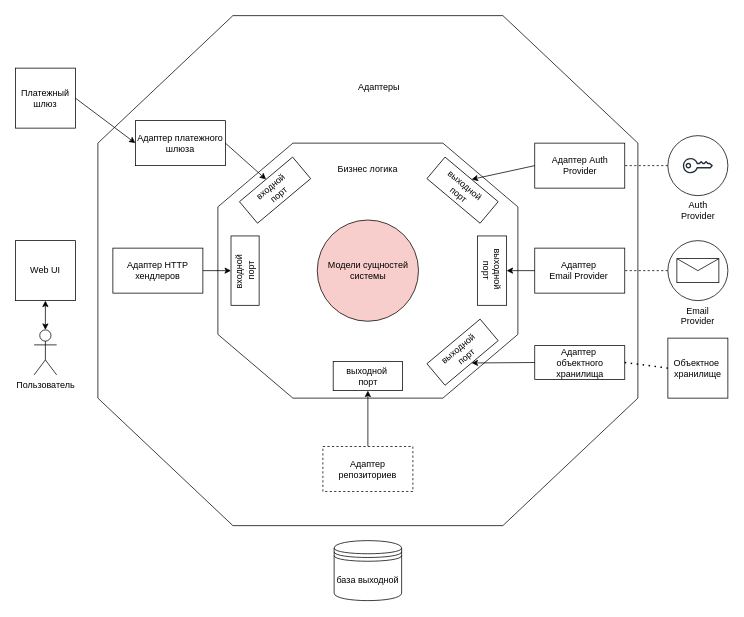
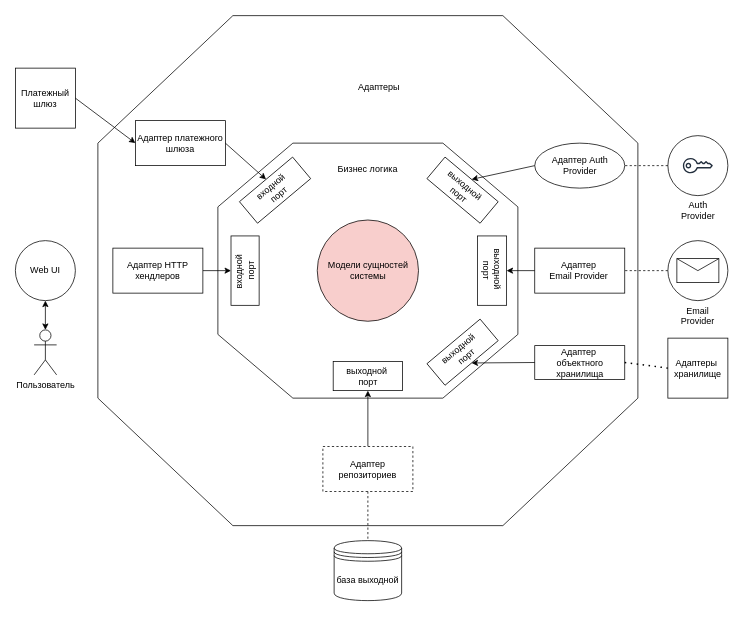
- <mxCell id="13" value="Адаптер Auth Provider" style="rounded=0;whiteSpace=wrap;html=1;" parent="1" vertex="1"><mxGeometry x="712.5" y="190" width="120" height="60" as="geometry" /></mxCell>
+ <mxCell id="13" value="Адаптер Auth Provider" style="ellipse;whiteSpace=wrap;html=1;" parent="1" vertex="1"><mxGeometry x="712.5" y="190" width="120" height="60" as="geometry" /></mxCell>
- <mxCell id="20" value="Web UI" style="whiteSpace=wrap;html=1;aspect=fixed;" parent="1" vertex="1"><mxGeometry x="20" y="320" width="80" height="80" as="geometry" /></mxCell>
+ <mxCell id="20" value="Web UI" style="ellipse;whiteSpace=wrap;html=1;aspect=fixed;" parent="1" vertex="1"><mxGeometry x="20" y="320" width="80" height="80" as="geometry" /></mxCell>
- <mxCell id="28" value="Объектное&amp;nbsp;&lt;br&gt;хранилище" style="whiteSpace=wrap;html=1;aspect=fixed;" parent="1" vertex="1"><mxGeometry x="890" y="450" width="80" height="80" as="geometry" /></mxCell>
+ <mxCell id="28" value="Адаптеры&amp;nbsp;&lt;br&gt;хранилище" style="whiteSpace=wrap;html=1;aspect=fixed;" parent="1" vertex="1"><mxGeometry x="890" y="450" width="80" height="80" as="geometry" /></mxCell>
+ <mxCell id="37" style="edgeStyle=orthogonalEdgeStyle;rounded=0;orthogonalLoop=1;jettySize=auto;html=1;exitX=0.5;exitY=1;exitDx=0;exitDy=0;entryX=0.5;entryY=0;entryDx=0;entryDy=0;dashed=1;endArrow=none;endFill=0;" edge="1" parent="1" source="35" target="36"><mxGeometry relative="1" as="geometry"><mxPoint x="900" y="370" as="sourcePoint" /><mxPoint x="843" y="370" as="targetPoint" /></mxGeometry></mxCell>
